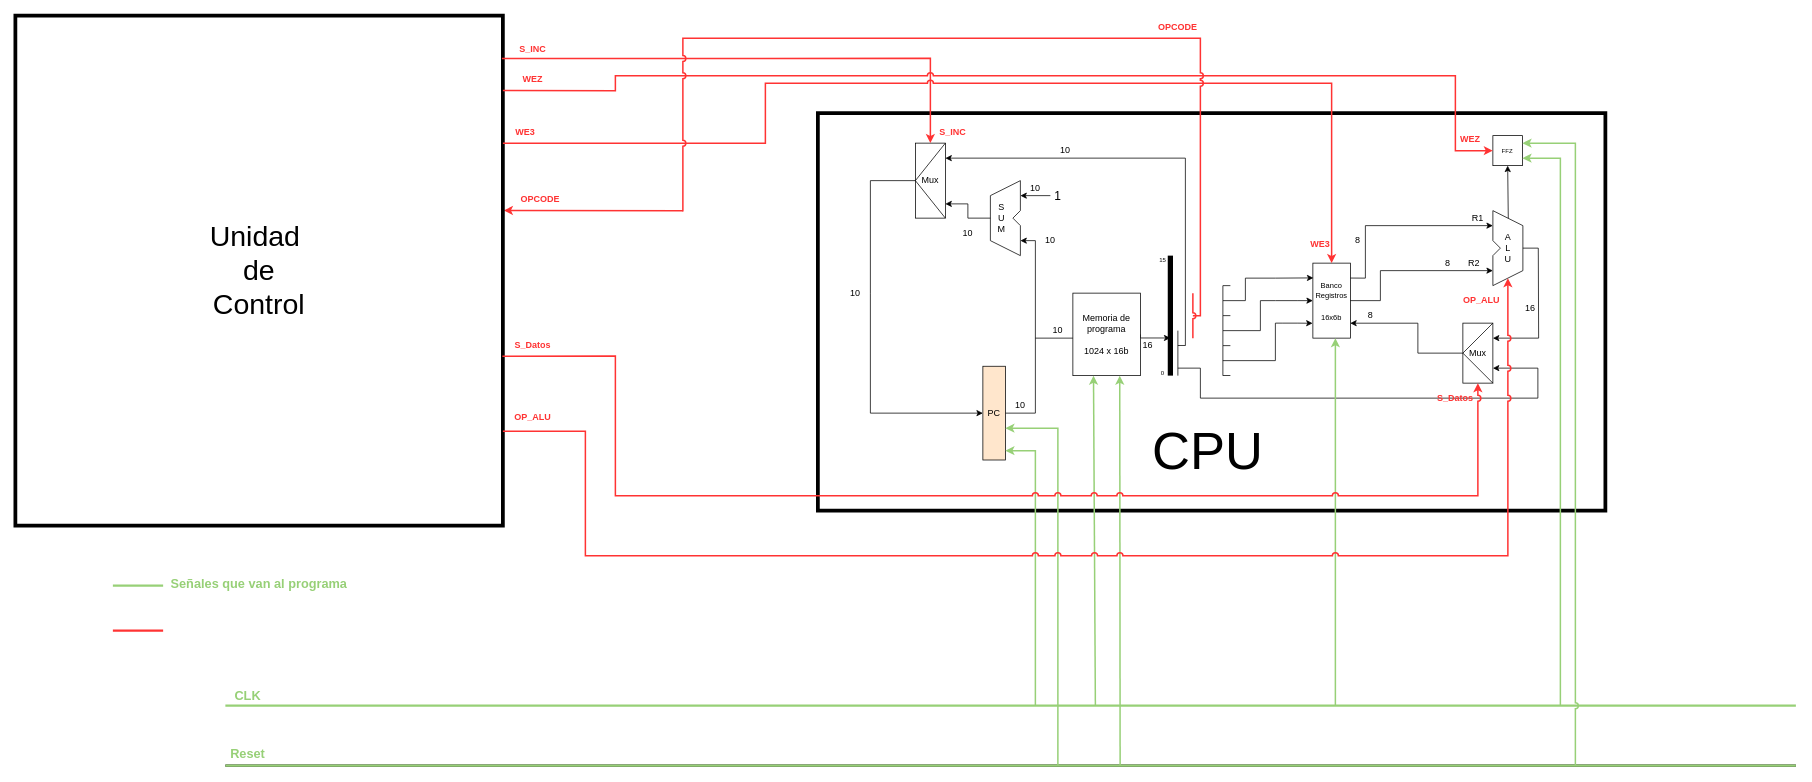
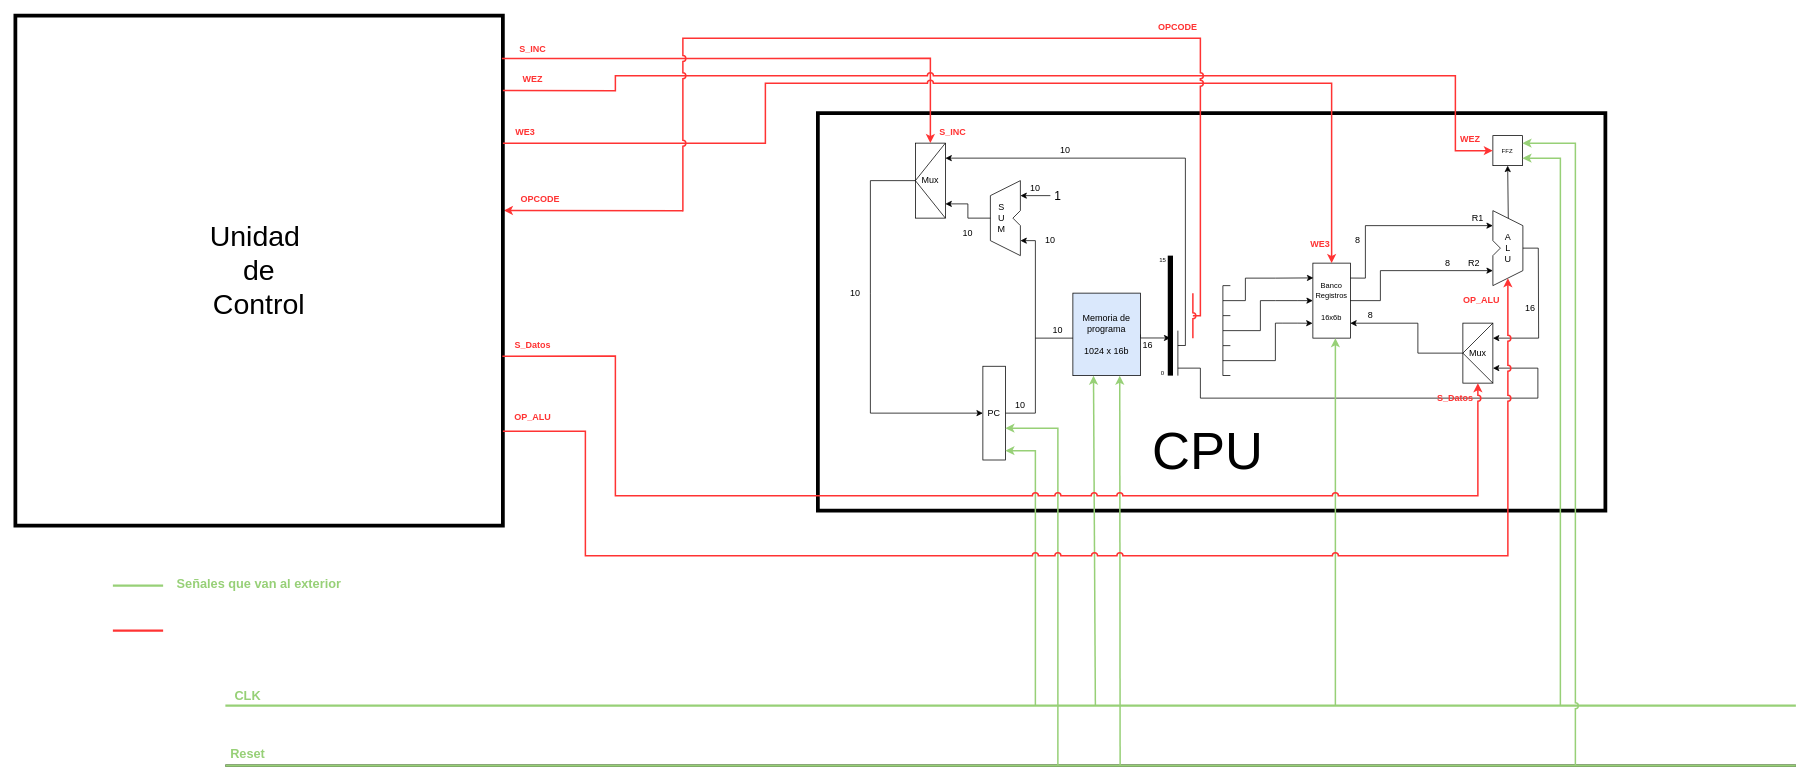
- <mxCell id="19" value="&lt;font style=&quot;font-size: 12px;&quot;&gt;Memoria de programa&lt;br&gt;&lt;br&gt;1024 x 16b&lt;/font&gt;" style="rounded=0;whiteSpace=wrap;html=1;" parent="1" vertex="1"><mxGeometry x="1430" y="390" width="90" height="110" as="geometry" /></mxCell>
+ <mxCell id="19" value="&lt;font style=&quot;font-size: 12px;&quot;&gt;Memoria de programa&lt;br&gt;&lt;br&gt;1024 x 16b&lt;/font&gt;" style="rounded=0;whiteSpace=wrap;html=1;fillColor=#dae8fc;" parent="1" vertex="1"><mxGeometry x="1430" y="390" width="90" height="110" as="geometry" /></mxCell>
- <mxCell id="7" value="PC" style="rounded=0;whiteSpace=wrap;html=1;fillColor=#ffe6cc;" parent="1" vertex="1"><mxGeometry x="1310" y="487.5" width="30" height="125" as="geometry" /></mxCell>
+ <mxCell id="7" value="PC" style="rounded=0;whiteSpace=wrap;html=1;" parent="1" vertex="1"><mxGeometry x="1310" y="487.5" width="30" height="125" as="geometry" /></mxCell>
- <mxCell id="87" value="&lt;font style=&quot;font-size: 17px&quot; color=&quot;#97d077&quot;&gt;&lt;b&gt;Señales que van al programa&lt;/b&gt;&lt;/font&gt;" style="text;html=1;strokeColor=none;fillColor=none;align=center;verticalAlign=middle;whiteSpace=wrap;rounded=0;" parent="1" vertex="1"><mxGeometry x="220" y="760" width="250" height="35" as="geometry" /></mxCell>
+ <mxCell id="87" value="&lt;font style=&quot;font-size: 17px&quot; color=&quot;#97d077&quot;&gt;&lt;b&gt;Señales que van al exterior&lt;/b&gt;&lt;/font&gt;" style="text;html=1;strokeColor=none;fillColor=none;align=center;verticalAlign=middle;whiteSpace=wrap;rounded=0;" parent="1" vertex="1"><mxGeometry x="220" y="760" width="250" height="35" as="geometry" /></mxCell>
